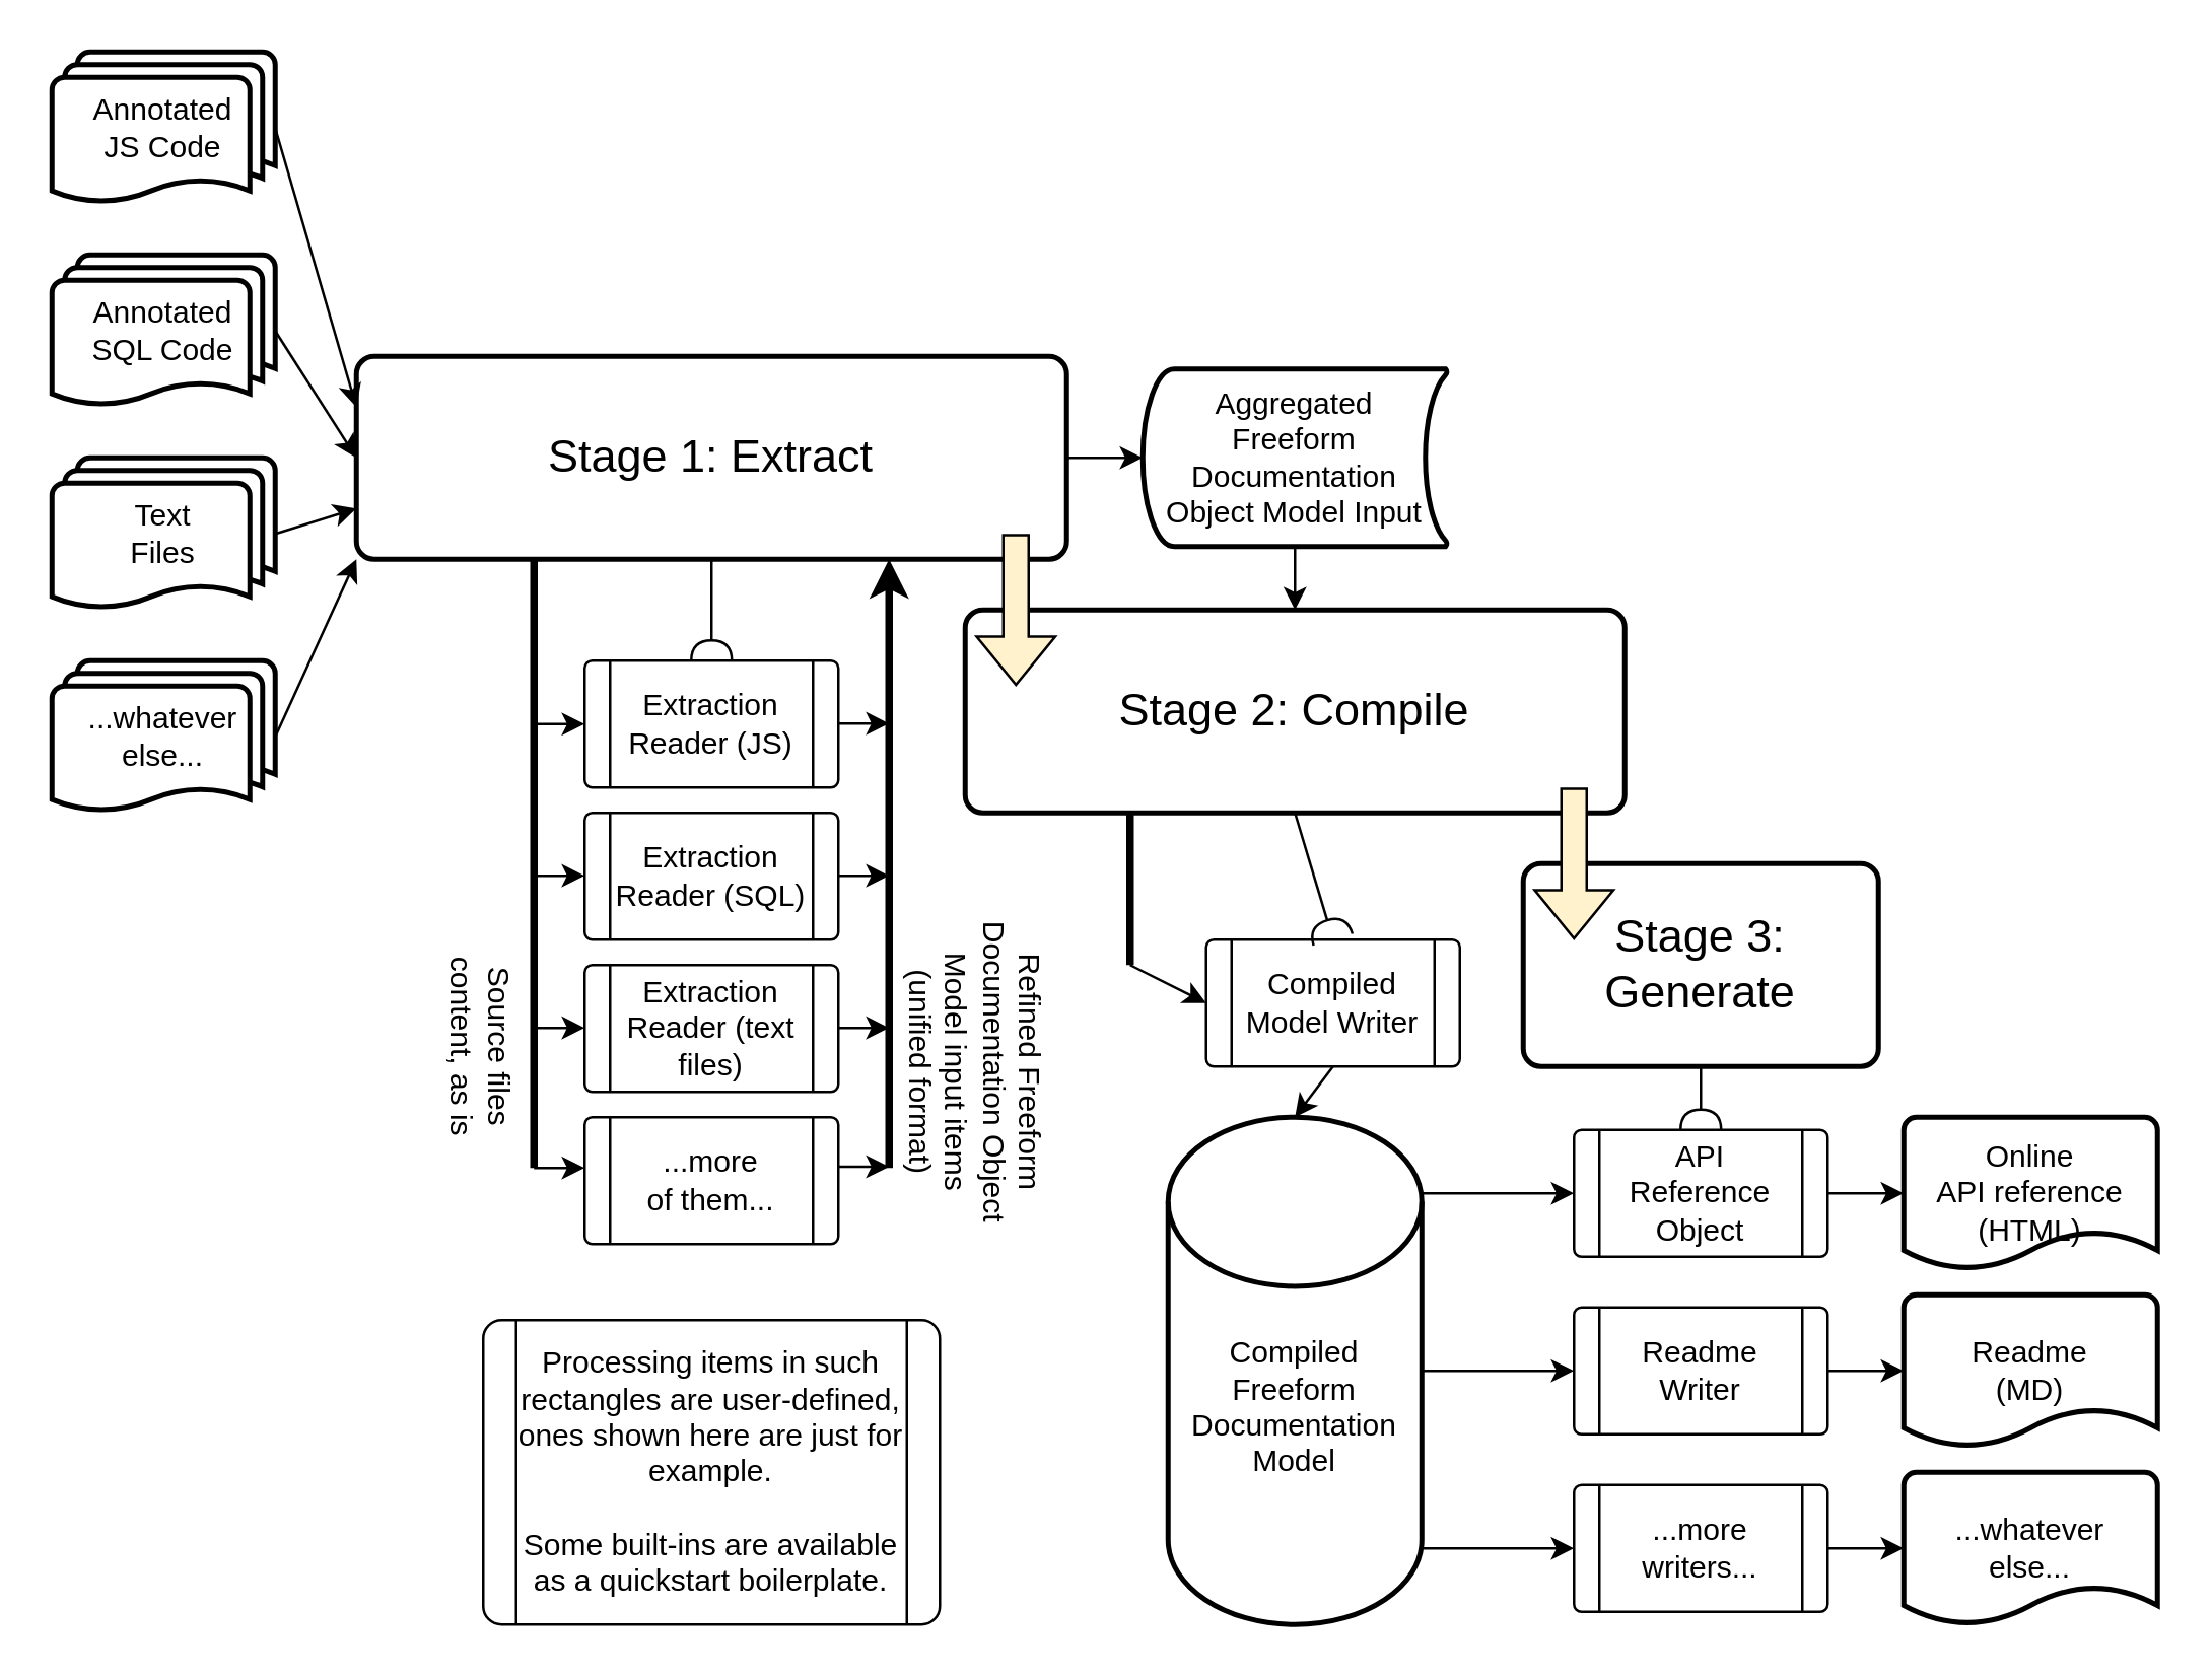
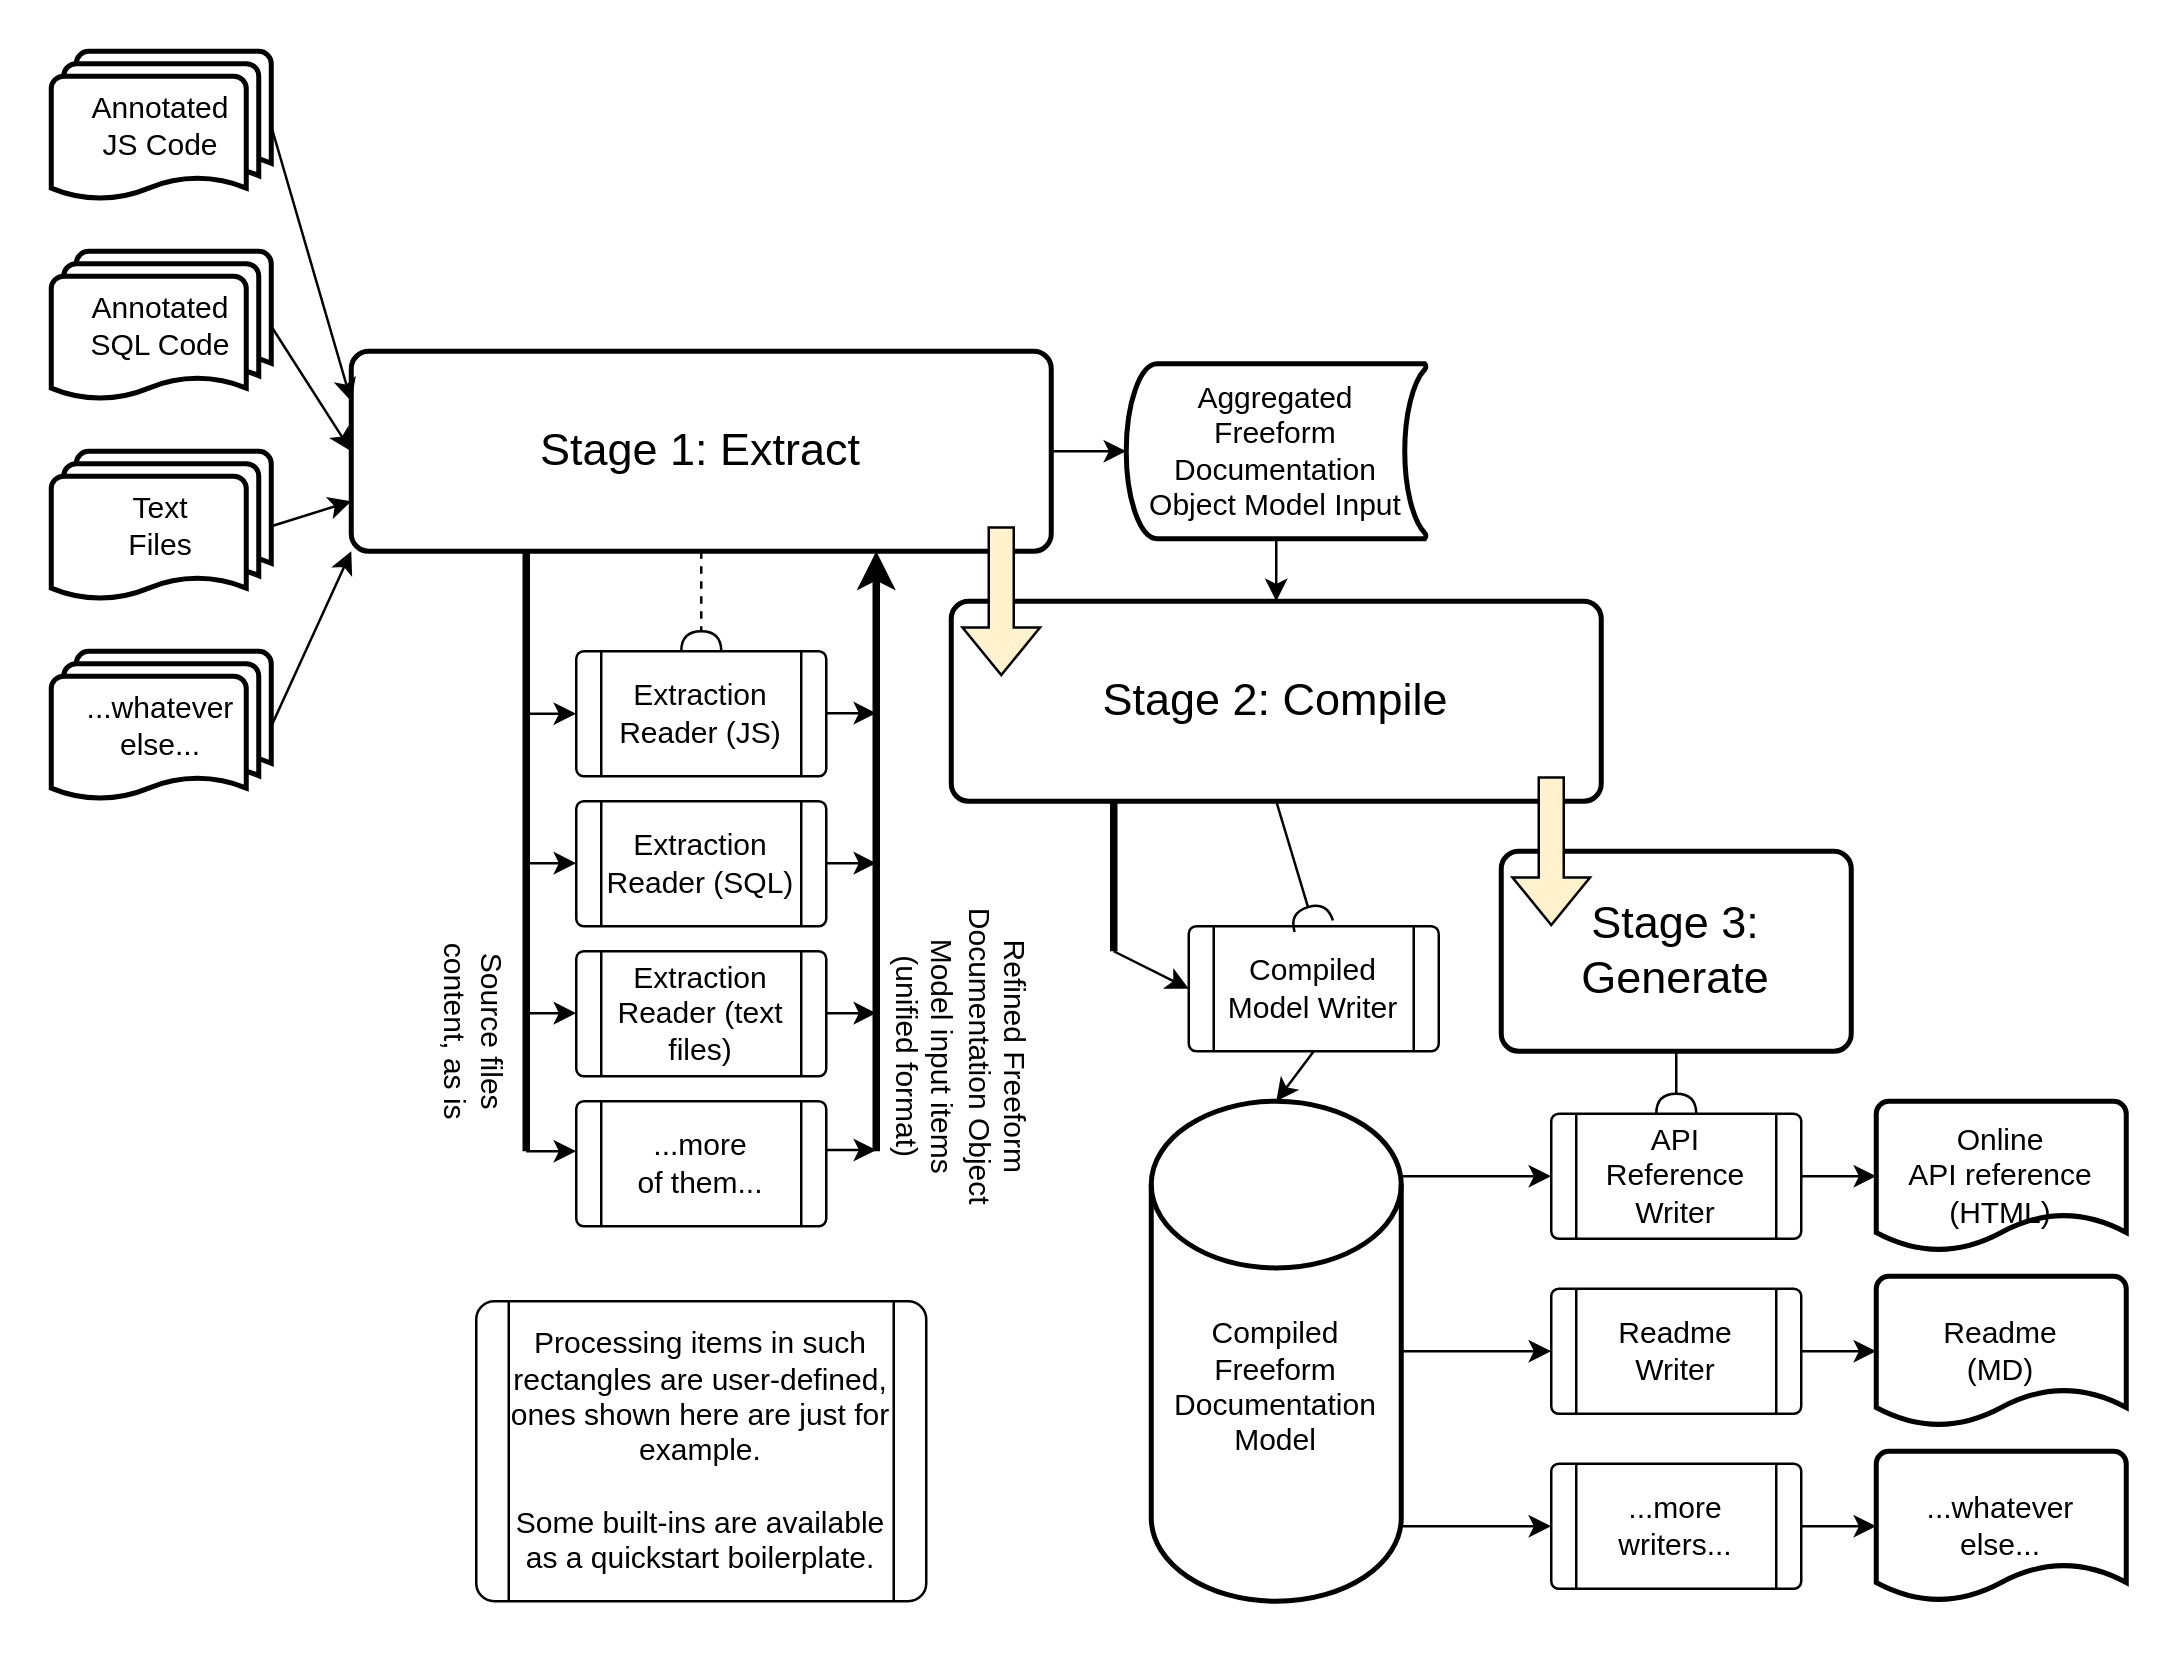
- <mxCell id="52" value="" style="endArrow=halfCircle;html=1;rounded=0;exitX=0.5;exitY=1;exitDx=0;exitDy=0;endFill=0;" parent="1" source="2" target="13" edge="1"><mxGeometry width="50" height="50" relative="1" as="geometry"><mxPoint x="240" y="680" as="sourcePoint" /><mxPoint x="290" y="630" as="targetPoint" /></mxGeometry></mxCell>
+ <mxCell id="52" value="" style="endArrow=halfCircle;html=1;rounded=0;exitX=0.5;exitY=1;exitDx=0;exitDy=0;endFill=0;dashed=1;" parent="1" source="2" target="13" edge="1"><mxGeometry width="50" height="50" relative="1" as="geometry"><mxPoint x="240" y="680" as="sourcePoint" /><mxPoint x="290" y="630" as="targetPoint" /></mxGeometry></mxCell>
- <mxCell id="16" value="&lt;div&gt;API Reference&lt;/div&gt;&lt;div&gt;Object&lt;br&gt;&lt;/div&gt;" style="verticalLabelPosition=middle;verticalAlign=middle;html=1;shape=process;whiteSpace=wrap;rounded=1;size=0.1;arcSize=6;labelPosition=center;align=center;" parent="1" vertex="1"><mxGeometry x="620" y="445" width="100" height="50" as="geometry" /></mxCell>
+ <mxCell id="16" value="&lt;div&gt;API Reference&lt;/div&gt;&lt;div&gt;Writer&lt;br&gt;&lt;/div&gt;" style="verticalLabelPosition=middle;verticalAlign=middle;html=1;shape=process;whiteSpace=wrap;rounded=1;size=0.1;arcSize=6;labelPosition=center;align=center;" parent="1" vertex="1"><mxGeometry x="620" y="445" width="100" height="50" as="geometry" /></mxCell>
